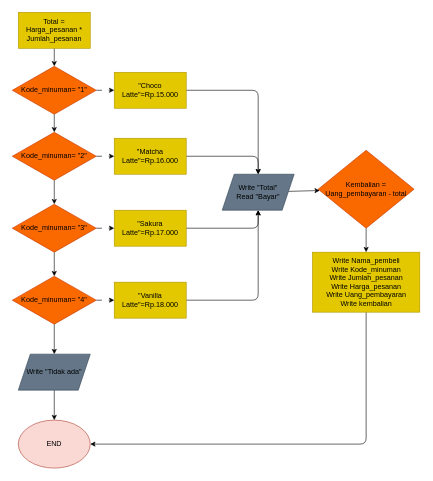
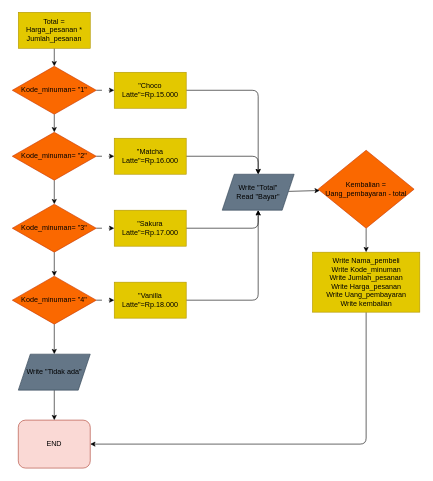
- <mxCell id="16" value="&lt;font color=&quot;#000000&quot;&gt;END&lt;/font&gt;" style="ellipse;whiteSpace=wrap;html=1;fillColor=#fad9d5;strokeColor=#ae4132;" vertex="1" parent="1"><mxGeometry x="30" y="700" width="120" height="80" as="geometry" /></mxCell>
+ <mxCell id="16" value="&lt;font color=&quot;#000000&quot;&gt;END&lt;/font&gt;" style="whiteSpace=wrap;html=1;fillColor=#fad9d5;strokeColor=#ae4132;rounded=1;" vertex="1" parent="1"><mxGeometry x="30" y="700" width="120" height="80" as="geometry" /></mxCell>
